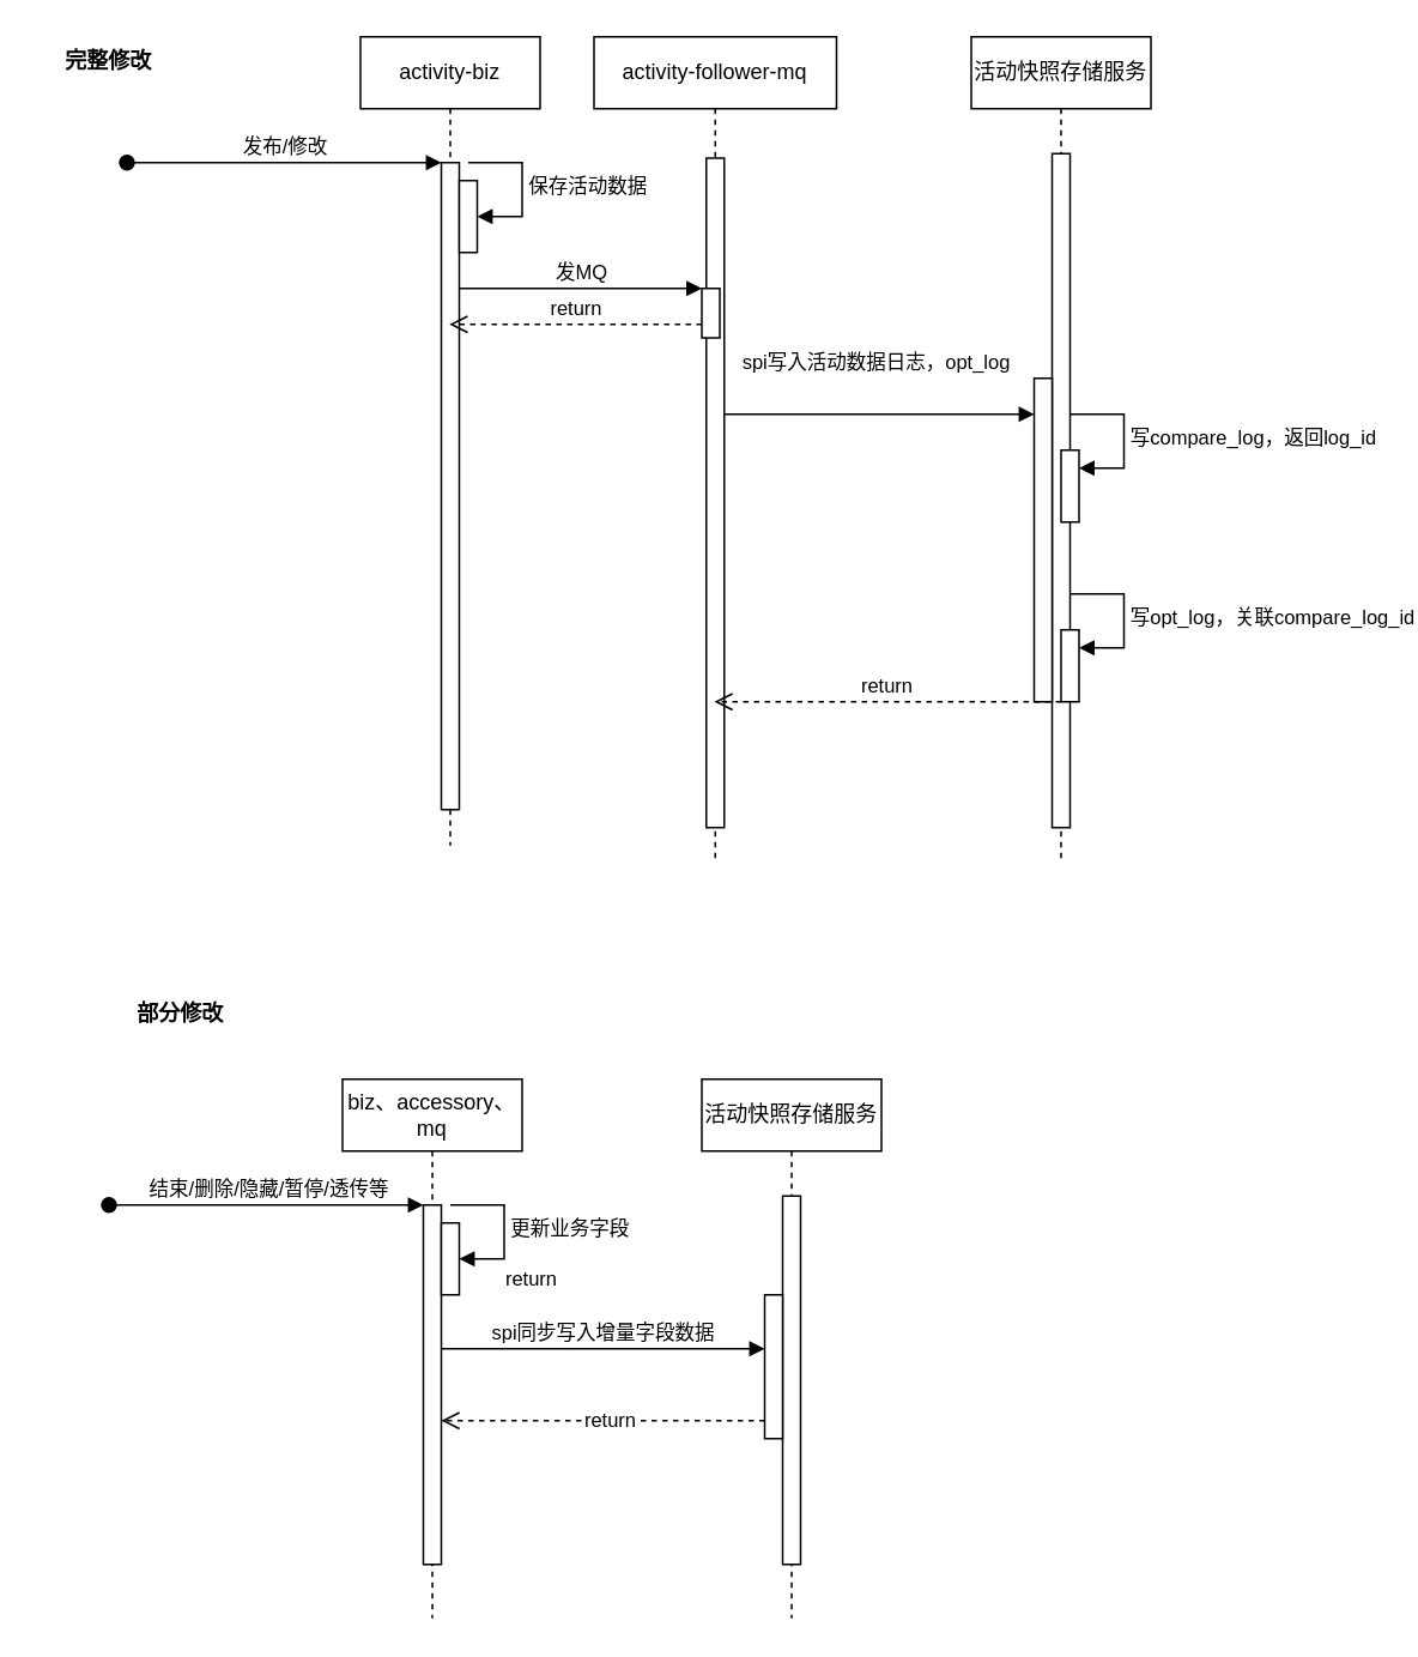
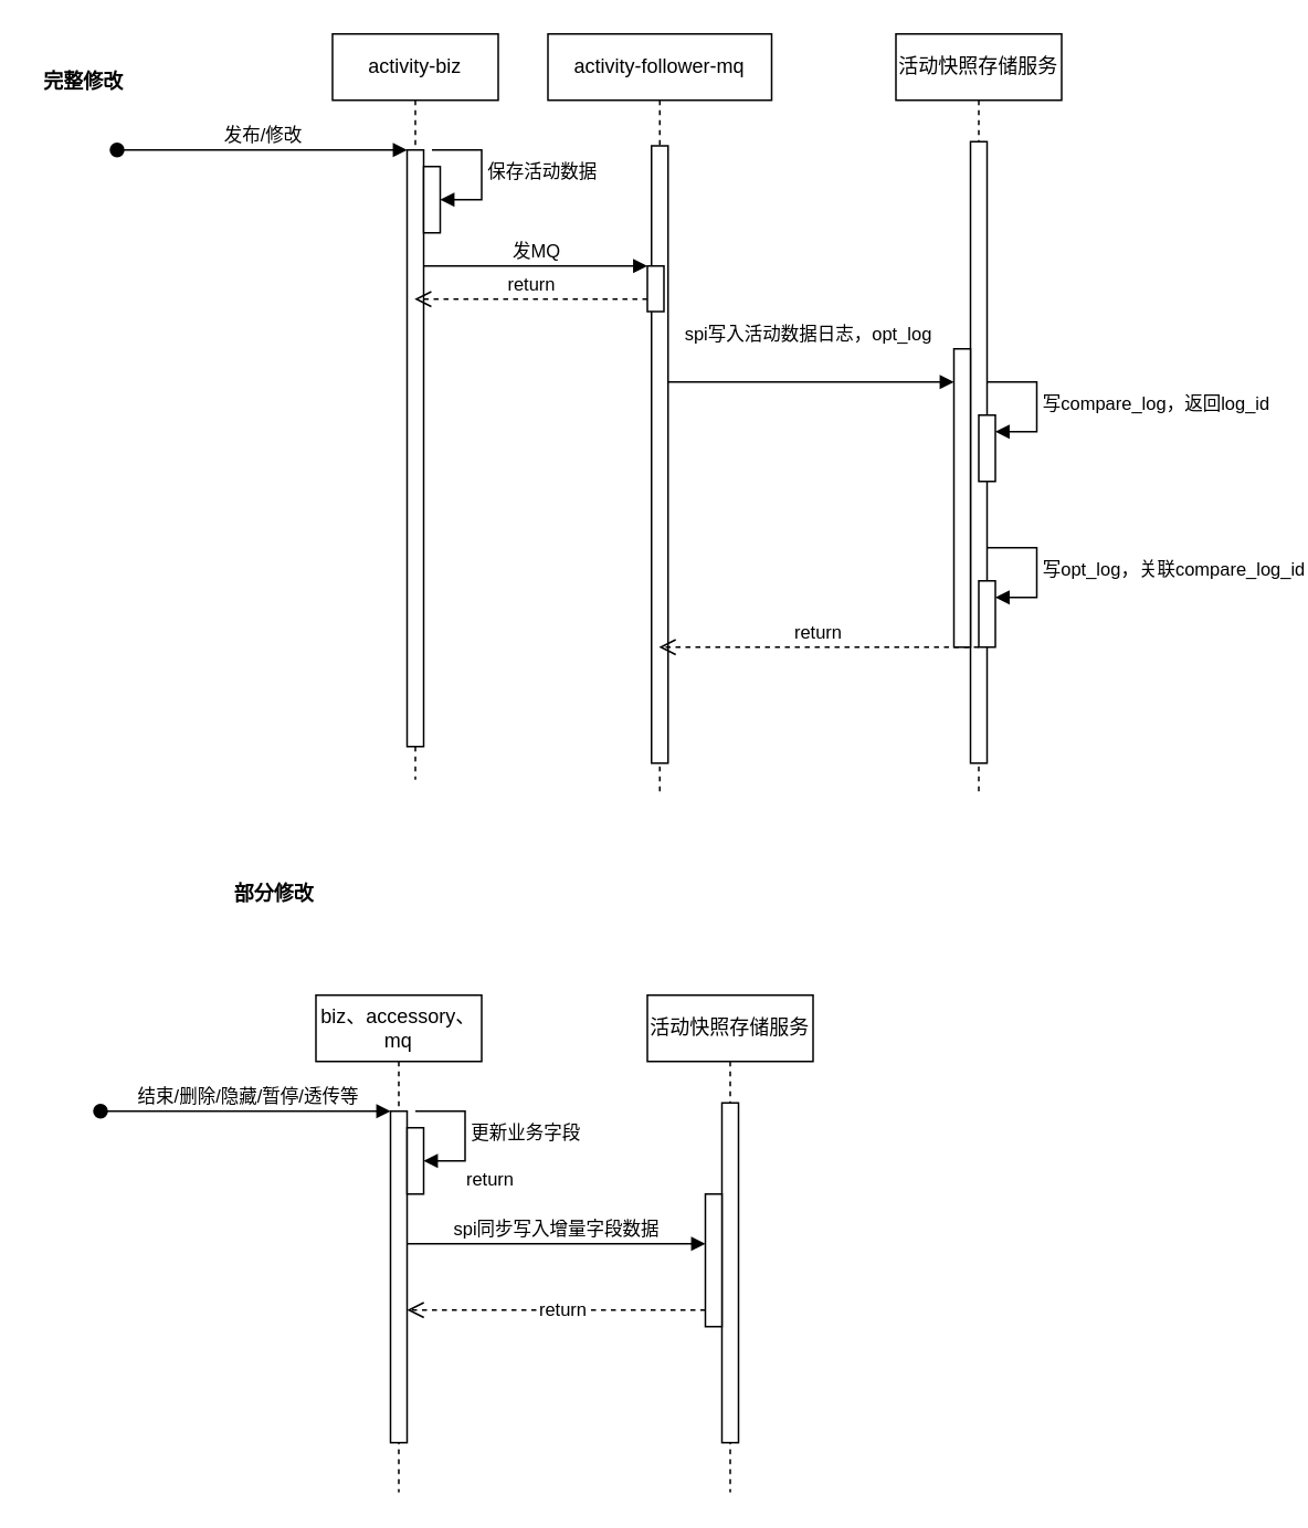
- <mxCell id="16" value="完整修改" style="text;align=center;fontStyle=1;verticalAlign=middle;spacingLeft=3;spacingRight=3;strokeColor=none;rotatable=0;points=[[0,0.5],[1,0.5]];portConstraint=eastwest;" parent="1" vertex="1"><mxGeometry x="20" y="20" width="80" height="26" as="geometry" /></mxCell>
+ <mxCell id="16" value="完整修改" style="text;align=center;fontStyle=1;verticalAlign=middle;spacingLeft=3;spacingRight=3;strokeColor=none;rotatable=0;points=[[0,0.5],[1,0.5]];portConstraint=eastwest;" parent="1" vertex="1"><mxGeometry x="10" y="35" width="80" height="26" as="geometry" /></mxCell>
- <mxCell id="15" value="部分修改" style="text;align=center;fontStyle=1;verticalAlign=middle;spacingLeft=3;spacingRight=3;strokeColor=none;rotatable=0;points=[[0,0.5],[1,0.5]];portConstraint=eastwest;" parent="1" vertex="1"><mxGeometry x="60" y="550" width="80" height="26" as="geometry" /></mxCell>
+ <mxCell id="15" value="部分修改" style="text;align=center;fontStyle=1;verticalAlign=middle;spacingLeft=3;spacingRight=3;strokeColor=none;rotatable=0;points=[[0,0.5],[1,0.5]];portConstraint=eastwest;" parent="1" vertex="1"><mxGeometry x="125" y="525" width="80" height="26" as="geometry" /></mxCell>
